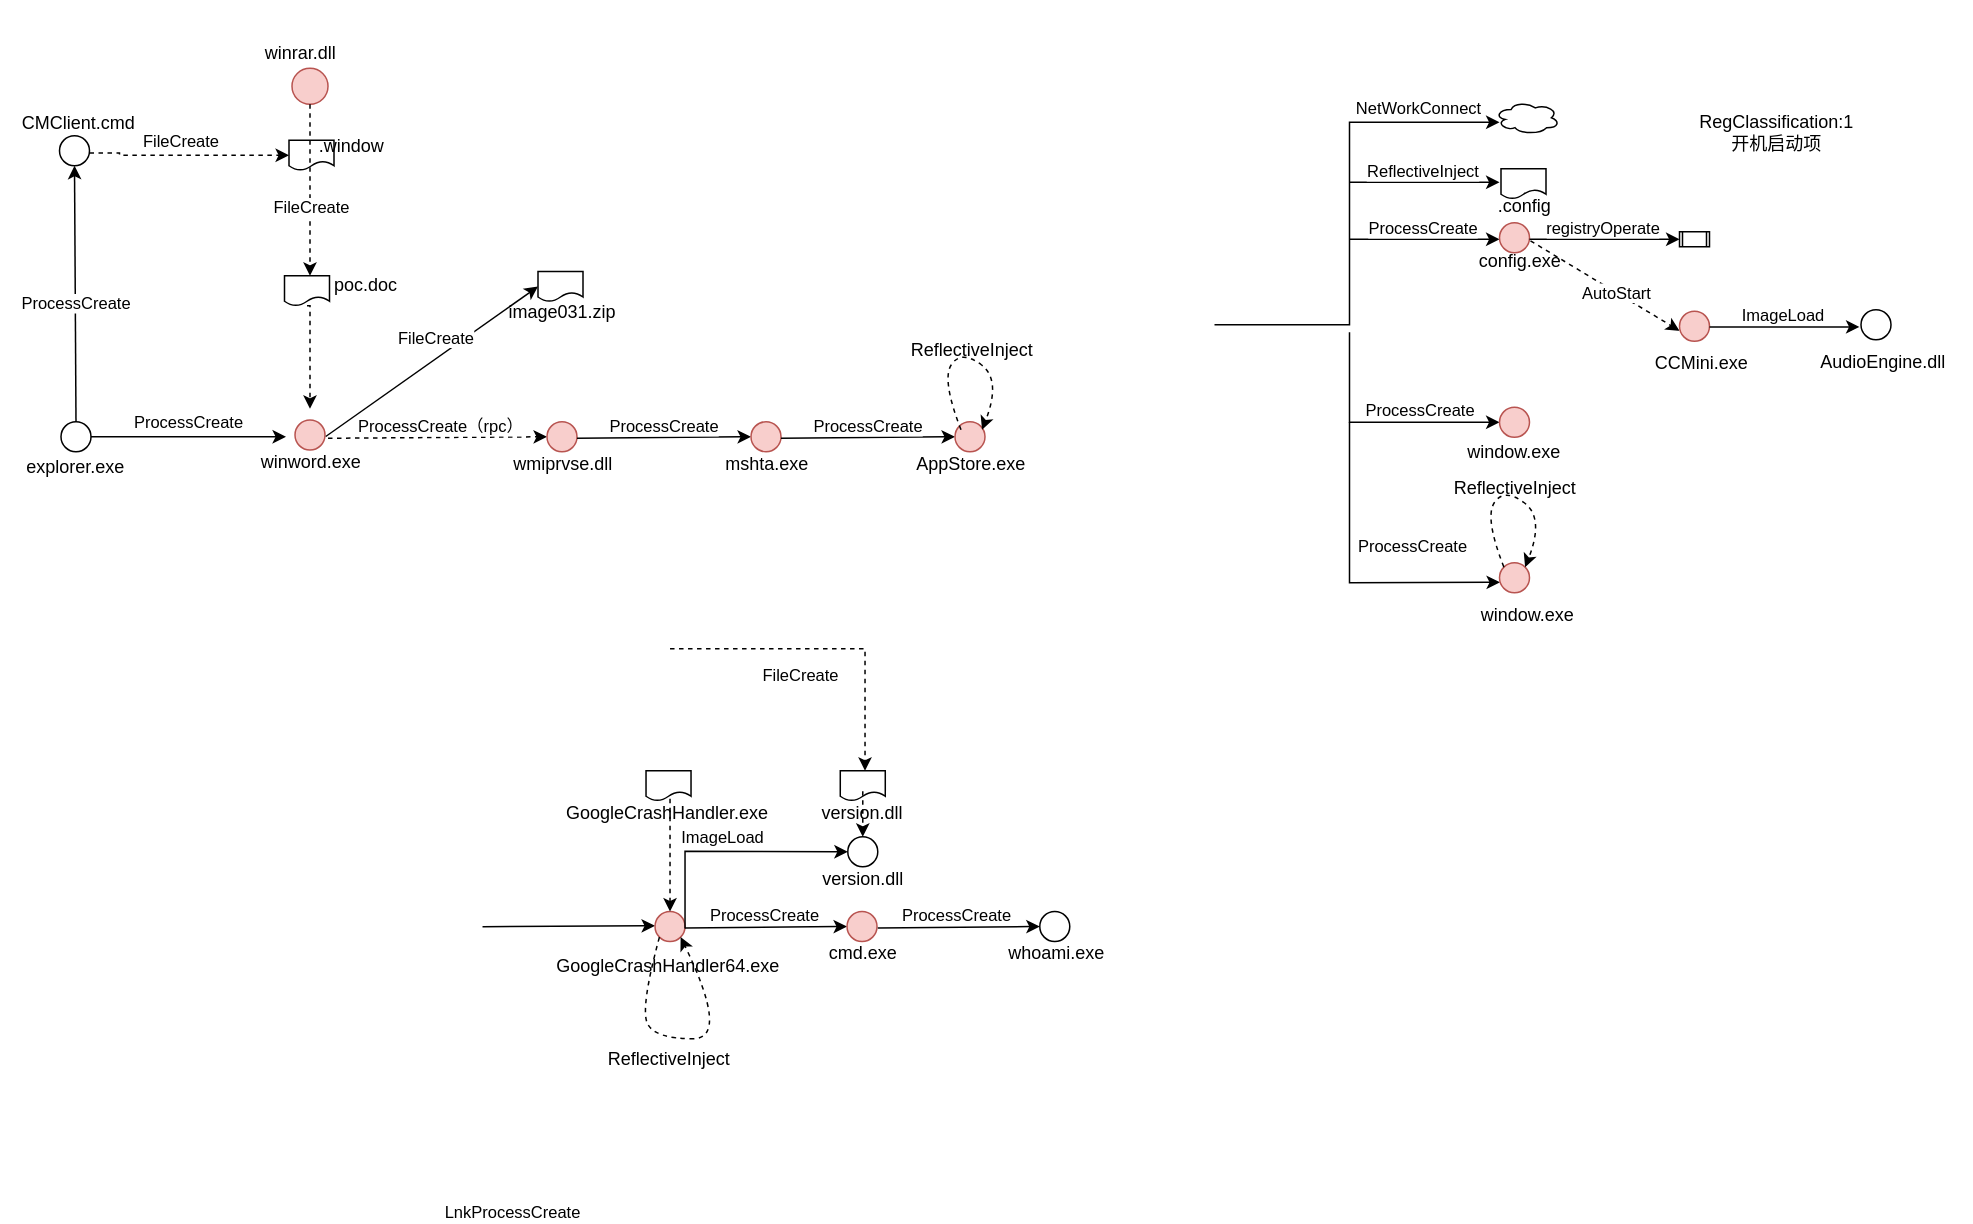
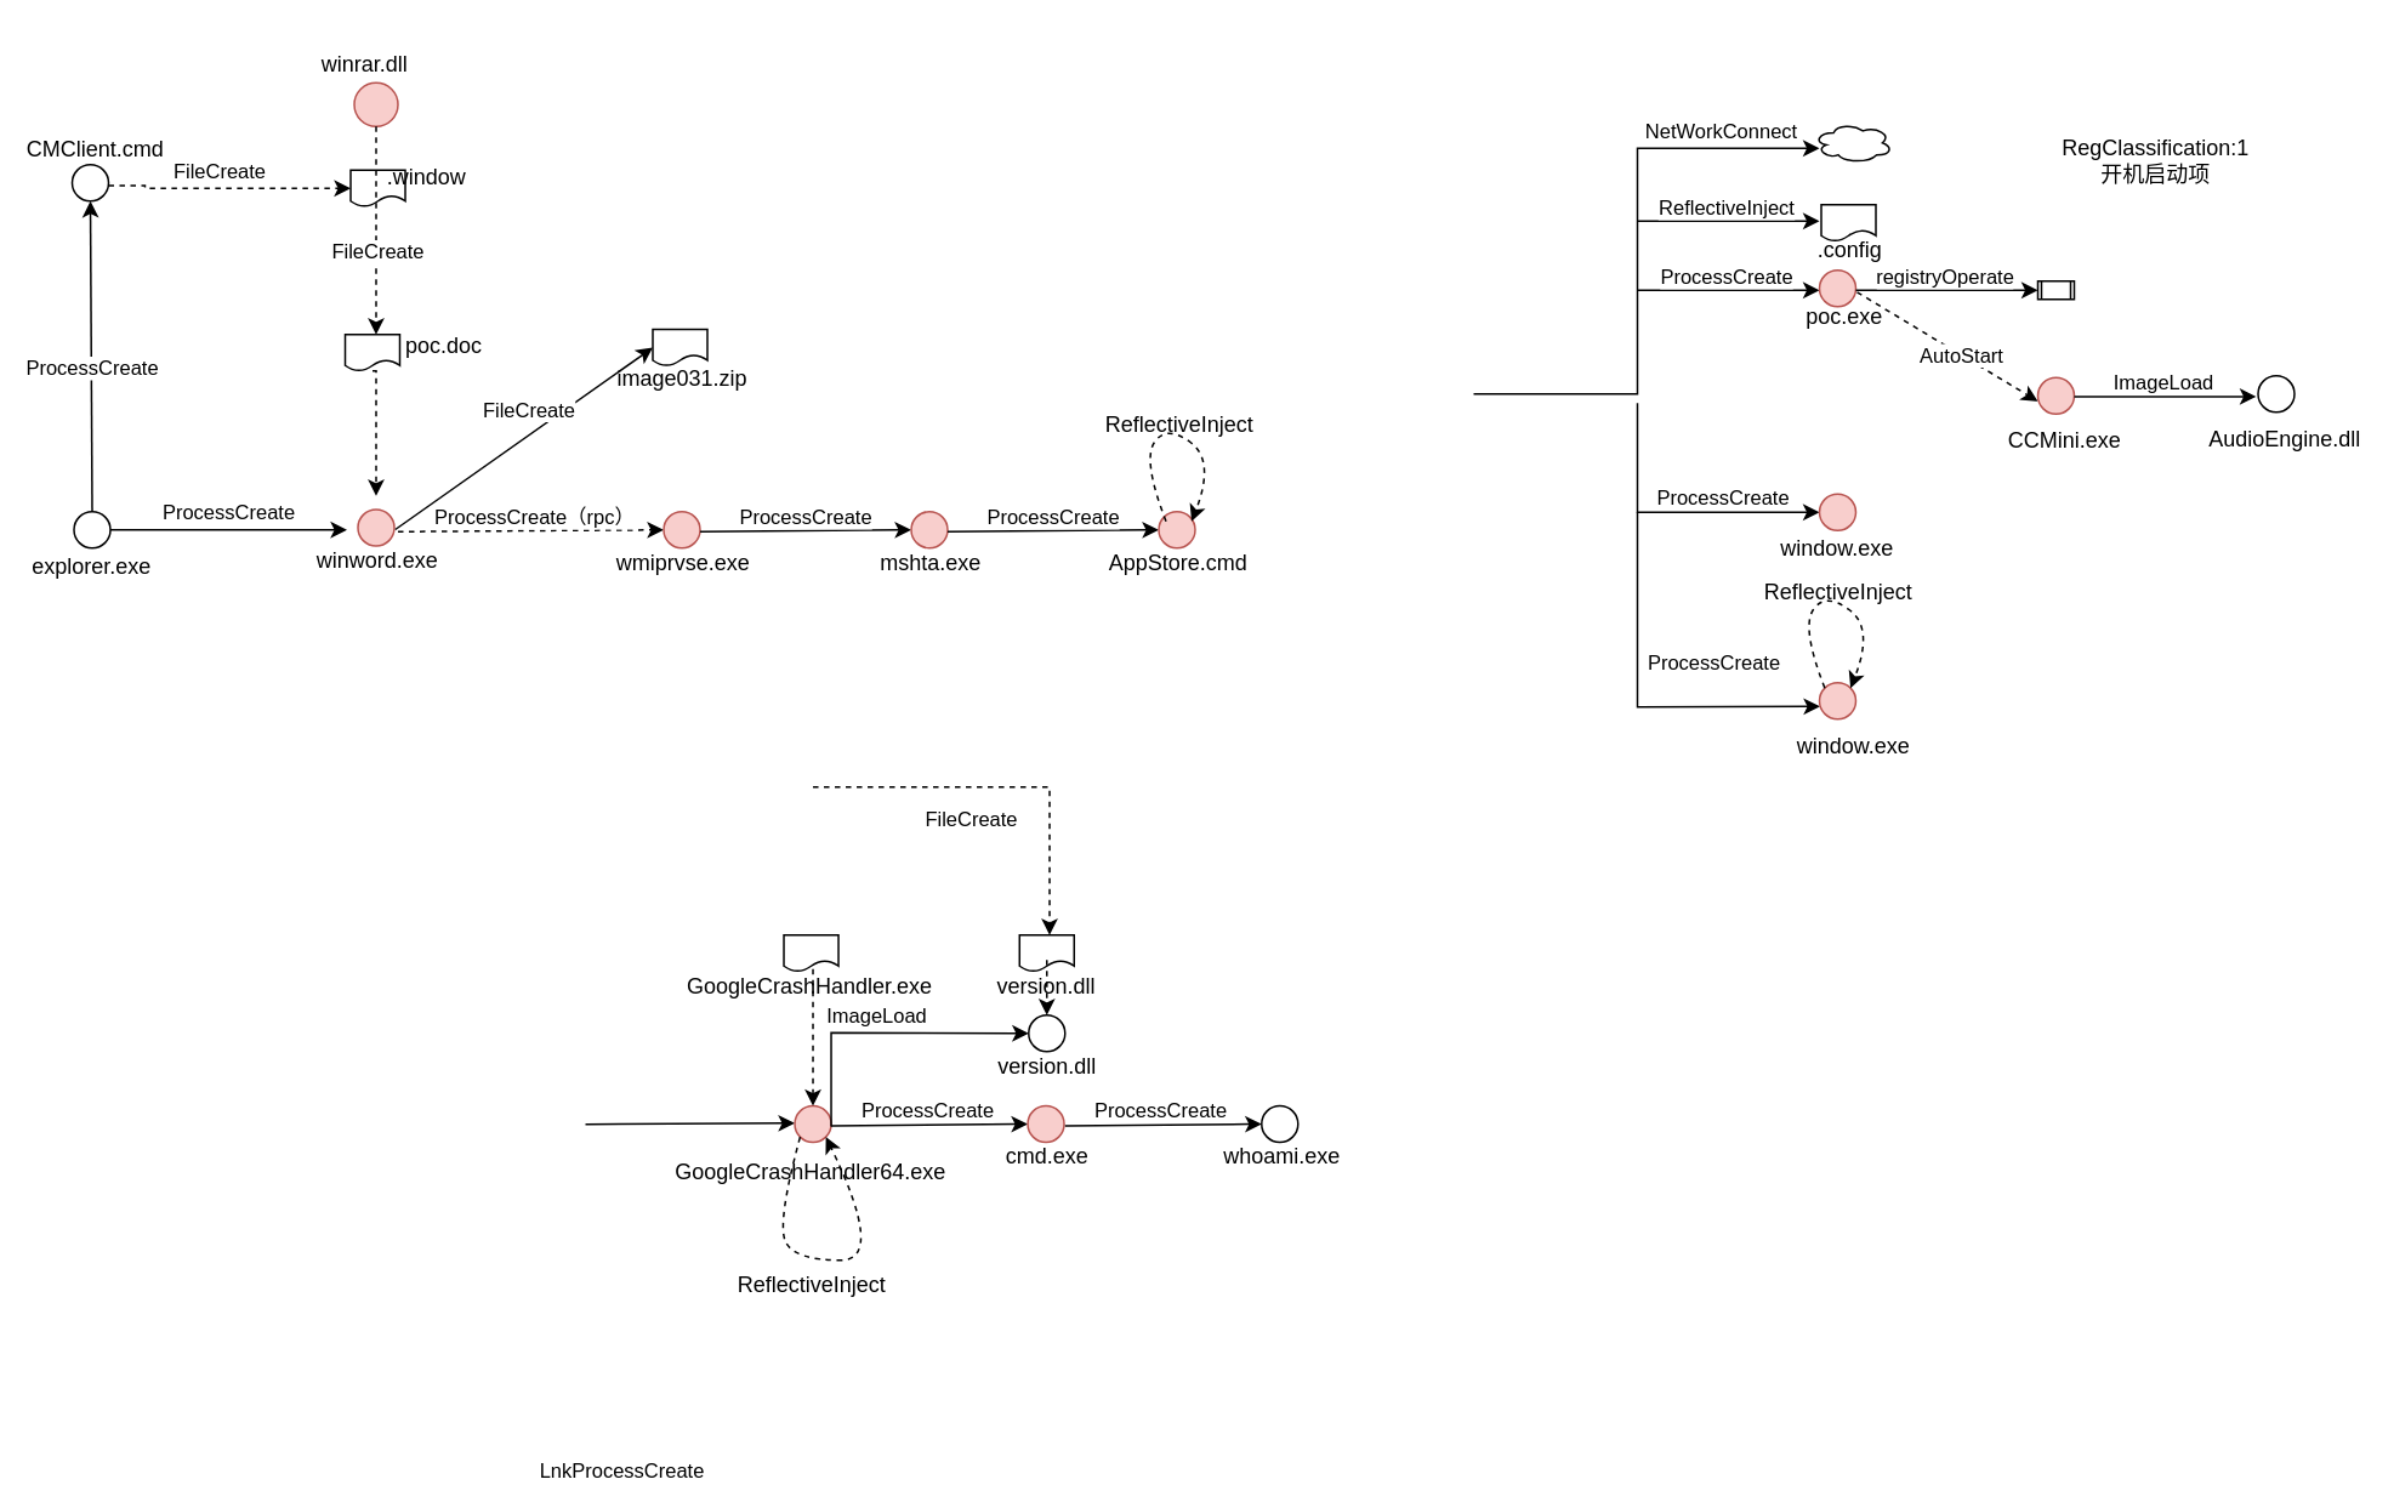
- <mxCell id="32" value="config.exe" style="text;strokeColor=none;align=center;fillColor=none;html=1;verticalAlign=middle;whiteSpace=wrap;rounded=0;" vertex="1" parent="1"><mxGeometry x="983" y="159" width="60" height="30" as="geometry" /></mxCell>
+ <mxCell id="32" value="poc.exe" style="text;strokeColor=none;align=center;fillColor=none;html=1;verticalAlign=middle;whiteSpace=wrap;rounded=0;" vertex="1" parent="1"><mxGeometry x="983" y="159" width="60" height="30" as="geometry" /></mxCell>
- <mxCell id="89" value="wmiprvse.dll" style="text;strokeColor=none;align=center;fillColor=none;html=1;verticalAlign=middle;whiteSpace=wrap;rounded=0;" vertex="1" parent="1"><mxGeometry x="345" y="293.67" width="60" height="30" as="geometry" /></mxCell>
+ <mxCell id="89" value="wmiprvse.exe" style="text;strokeColor=none;align=center;fillColor=none;html=1;verticalAlign=middle;whiteSpace=wrap;rounded=0;" vertex="1" parent="1"><mxGeometry x="345" y="293.67" width="60" height="30" as="geometry" /></mxCell>
- <mxCell id="97" value="AppStore.exe" style="text;strokeColor=none;align=center;fillColor=none;html=1;verticalAlign=middle;whiteSpace=wrap;rounded=0;" vertex="1" parent="1"><mxGeometry x="617" y="293.67" width="60" height="30" as="geometry" /></mxCell>
+ <mxCell id="97" value="AppStore.cmd" style="text;strokeColor=none;align=center;fillColor=none;html=1;verticalAlign=middle;whiteSpace=wrap;rounded=0;" vertex="1" parent="1"><mxGeometry x="617" y="293.67" width="60" height="30" as="geometry" /></mxCell>
